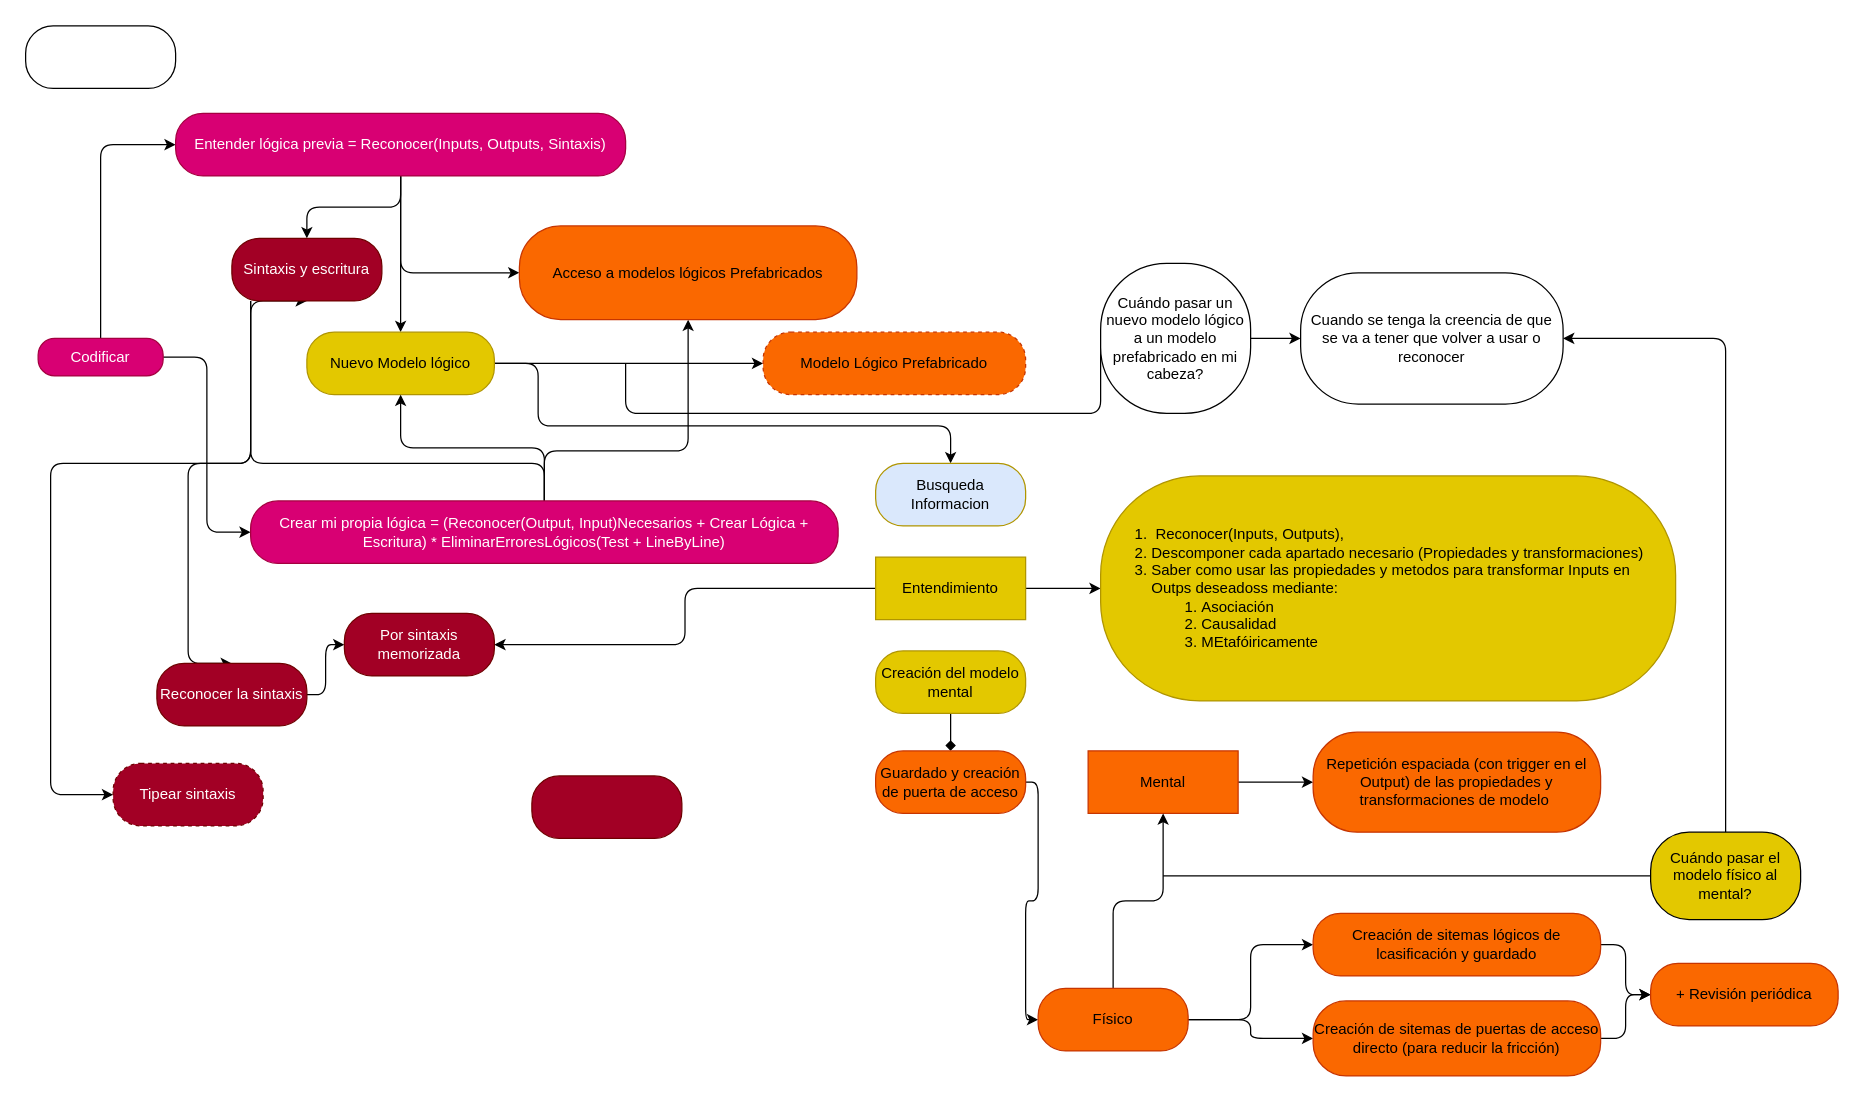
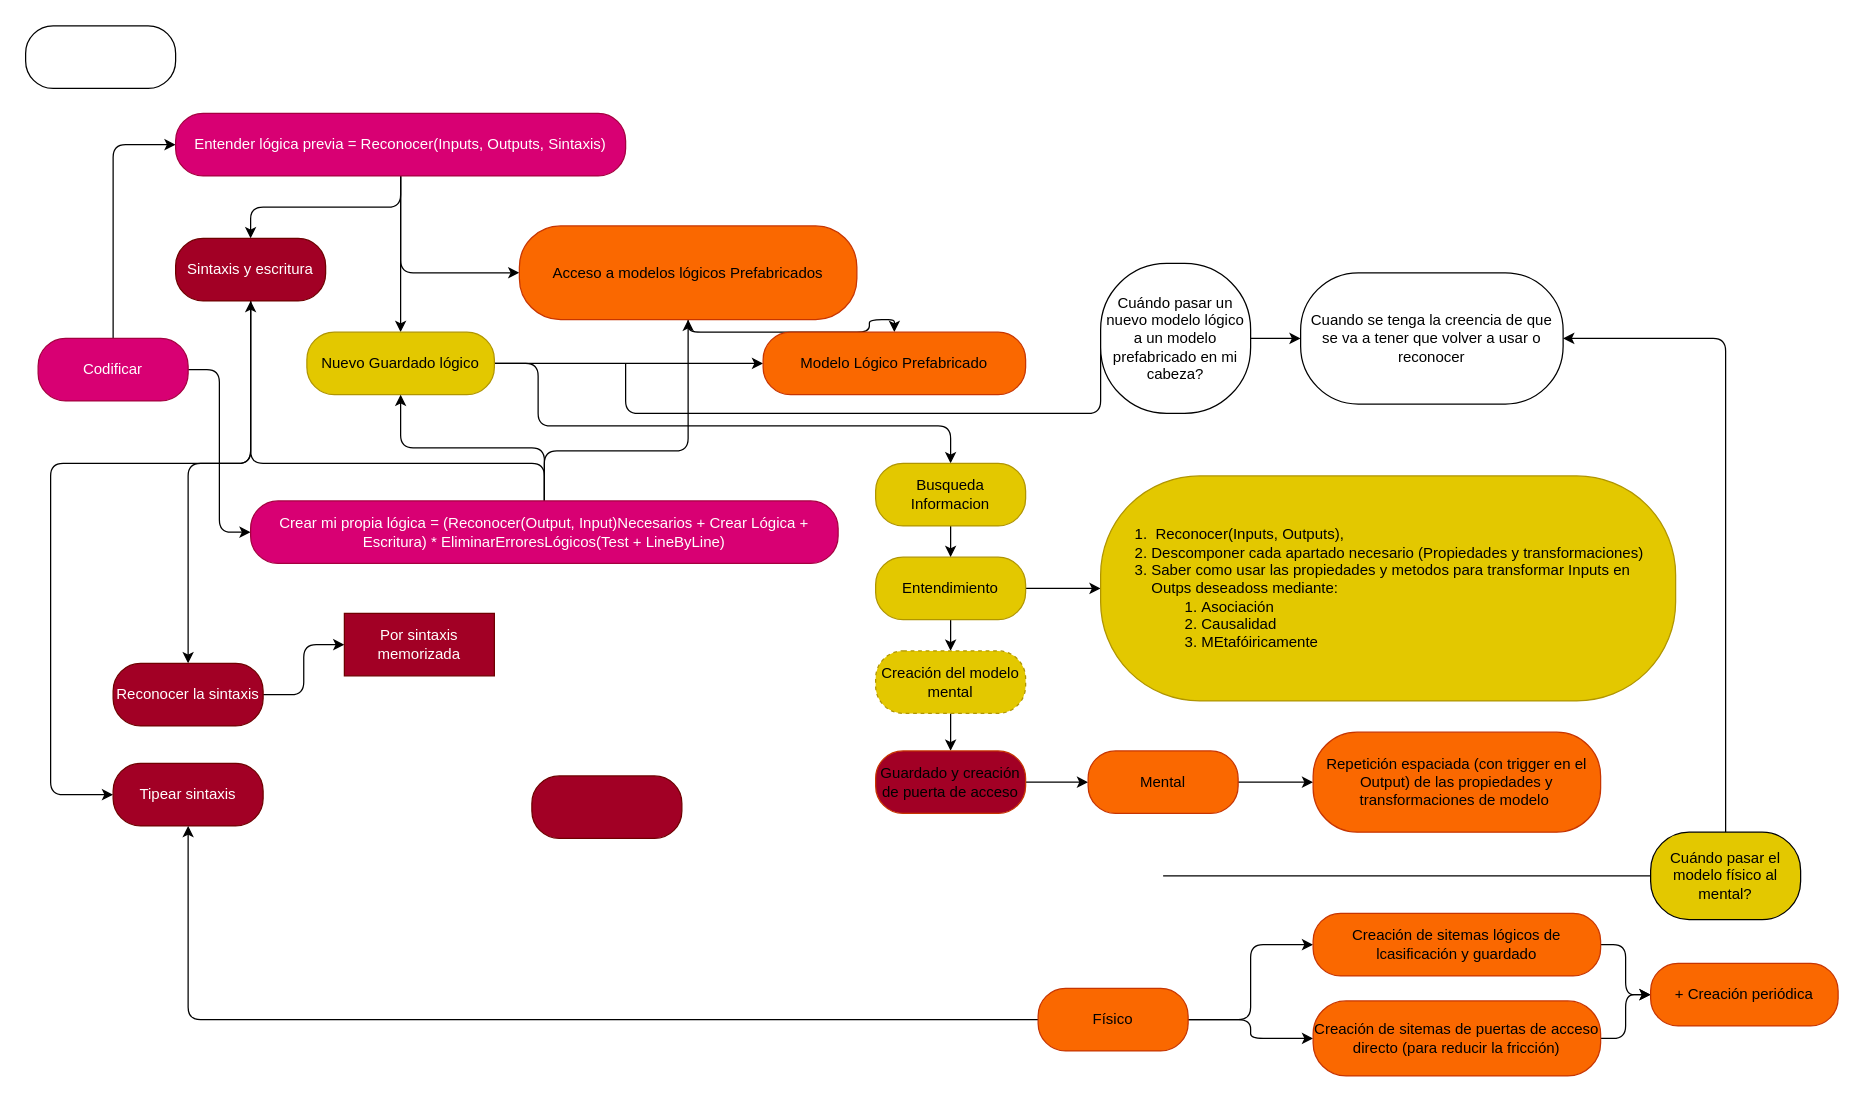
- <mxCell id="32" value="Sintaxis y escritura" style="rounded=1;whiteSpace=wrap;html=1;arcSize=44;fillColor=#a20025;strokeColor=#6F0000;fontColor=#ffffff;" parent="1" vertex="1"><mxGeometry x="185" y="190" width="120" height="50" as="geometry" /></mxCell>
+ <mxCell id="32" value="Sintaxis y escritura" style="rounded=1;whiteSpace=wrap;html=1;arcSize=44;fillColor=#a20025;strokeColor=#6F0000;fontColor=#ffffff;" parent="1" vertex="1"><mxGeometry x="140" y="190" width="120" height="50" as="geometry" /></mxCell>
+ <mxCell id="10" style="edgeStyle=orthogonalEdgeStyle;html=1;endArrow=classic;endFill=1;" parent="1" source="29" target="28" edge="1"><mxGeometry relative="1" as="geometry" /></mxCell>
- <mxCell id="4" value="Codificar" style="rounded=1;whiteSpace=wrap;html=1;arcSize=44;fillColor=#d80073;strokeColor=#A50040;fontColor=#ffffff;" parent="1" vertex="1"><mxGeometry x="30" y="270" width="100" height="30" as="geometry" /></mxCell>
+ <mxCell id="4" value="Codificar" style="rounded=1;whiteSpace=wrap;html=1;arcSize=44;fillColor=#d80073;strokeColor=#A50040;fontColor=#ffffff;" parent="1" vertex="1"><mxGeometry x="30" y="270" width="120" height="50" as="geometry" /></mxCell>
- <mxCell id="13" value="Nuevo Modelo lógico" style="rounded=1;whiteSpace=wrap;html=1;arcSize=44;fillColor=#e3c800;strokeColor=#B09500;fontColor=#000000;" parent="1" vertex="1"><mxGeometry x="245" y="265" width="150" height="50" as="geometry" /></mxCell>
+ <mxCell id="13" value="Nuevo Guardado lógico" style="rounded=1;whiteSpace=wrap;html=1;arcSize=44;fillColor=#e3c800;strokeColor=#B09500;fontColor=#000000;" parent="1" vertex="1"><mxGeometry x="245" y="265" width="150" height="50" as="geometry" /></mxCell>
- <mxCell id="28" value="Modelo Lógico Prefabricado" style="rounded=1;whiteSpace=wrap;html=1;arcSize=44;fillColor=#fa6800;strokeColor=#C73500;fontColor=#000000;dashed=1;" parent="1" vertex="1"><mxGeometry x="610" y="265" width="210" height="50" as="geometry" /></mxCell>
+ <mxCell id="28" value="Modelo Lógico Prefabricado" style="rounded=1;whiteSpace=wrap;html=1;arcSize=44;fillColor=#fa6800;strokeColor=#C73500;fontColor=#000000;" parent="1" vertex="1"><mxGeometry x="610" y="265" width="210" height="50" as="geometry" /></mxCell>
- <mxCell id="39" value="Busqueda Informacion" style="rounded=1;whiteSpace=wrap;html=1;arcSize=44;fillColor=#dae8fc;strokeColor=#B09500;fontColor=#000000;" parent="1" vertex="1"><mxGeometry x="700" y="370" width="120" height="50" as="geometry" /></mxCell>
+ <mxCell id="39" value="Busqueda Informacion" style="rounded=1;whiteSpace=wrap;html=1;arcSize=44;fillColor=#e3c800;strokeColor=#B09500;fontColor=#000000;" parent="1" vertex="1"><mxGeometry x="700" y="370" width="120" height="50" as="geometry" /></mxCell>
+ <mxCell id="38" value="" style="edgeStyle=orthogonalEdgeStyle;html=1;endArrow=classic;endFill=1;" parent="1" source="39" target="20" edge="1"><mxGeometry relative="1" as="geometry" /></mxCell>
- <mxCell id="20" value="Entendimiento" style="whiteSpace=wrap;html=1;arcSize=44;fillColor=#e3c800;strokeColor=#B09500;fontColor=#000000;rounded=0;" parent="1" vertex="1"><mxGeometry x="700" y="445" width="120" height="50" as="geometry" /></mxCell>
+ <mxCell id="20" value="Entendimiento" style="rounded=1;whiteSpace=wrap;html=1;arcSize=44;fillColor=#e3c800;strokeColor=#B09500;fontColor=#000000;" parent="1" vertex="1"><mxGeometry x="700" y="445" width="120" height="50" as="geometry" /></mxCell>
- <mxCell id="19" style="edgeStyle=orthogonalEdgeStyle;html=1;endArrow=classic;endFill=1;" parent="1" source="20" target="37" edge="1"><mxGeometry relative="1" as="geometry" /></mxCell>
+ <mxCell id="19" style="edgeStyle=orthogonalEdgeStyle;html=1;endArrow=classic;endFill=1;" parent="1" source="20" target="42" edge="1"><mxGeometry relative="1" as="geometry" /></mxCell>
- <mxCell id="37" value="Por sintaxis memorizada" style="rounded=1;whiteSpace=wrap;html=1;arcSize=44;fillColor=#a20025;strokeColor=#6F0000;fontColor=#ffffff;" parent="1" vertex="1"><mxGeometry x="275" y="490" width="120" height="50" as="geometry" /></mxCell>
+ <mxCell id="37" value="Por sintaxis memorizada" style="whiteSpace=wrap;html=1;arcSize=44;fillColor=#a20025;strokeColor=#6F0000;fontColor=#ffffff;rounded=0;" parent="1" vertex="1"><mxGeometry x="275" y="490" width="120" height="50" as="geometry" /></mxCell>
- <mxCell id="42" value="Creación del modelo mental" style="rounded=1;whiteSpace=wrap;html=1;arcSize=44;fillColor=#e3c800;strokeColor=#B09500;fontColor=#000000;" parent="1" vertex="1"><mxGeometry x="700" y="520" width="120" height="50" as="geometry" /></mxCell>
+ <mxCell id="42" value="Creación del modelo mental" style="rounded=1;whiteSpace=wrap;html=1;arcSize=44;fillColor=#e3c800;strokeColor=#B09500;fontColor=#000000;dashed=1;" parent="1" vertex="1"><mxGeometry x="700" y="520" width="120" height="50" as="geometry" /></mxCell>
- <mxCell id="34" value="Reconocer la sintaxis" style="rounded=1;whiteSpace=wrap;html=1;arcSize=44;fillColor=#a20025;strokeColor=#6F0000;fontColor=#ffffff;" parent="1" vertex="1"><mxGeometry x="125" y="530" width="120" height="50" as="geometry" /></mxCell>
+ <mxCell id="34" value="Reconocer la sintaxis" style="rounded=1;whiteSpace=wrap;html=1;arcSize=44;fillColor=#a20025;strokeColor=#6F0000;fontColor=#ffffff;" parent="1" vertex="1"><mxGeometry x="90" y="530" width="120" height="50" as="geometry" /></mxCell>
- <mxCell id="40" style="edgeStyle=orthogonalEdgeStyle;html=1;endArrow=diamond;endFill=1;" parent="1" source="42" target="44" edge="1"><mxGeometry relative="1" as="geometry" /></mxCell>
+ <mxCell id="40" style="edgeStyle=orthogonalEdgeStyle;html=1;endArrow=classic;endFill=1;" parent="1" source="42" target="44" edge="1"><mxGeometry relative="1" as="geometry" /></mxCell>
- <mxCell id="44" value="Guardado y creación de puerta de acceso" style="rounded=1;whiteSpace=wrap;html=1;arcSize=44;fillColor=#fa6800;strokeColor=#C73500;fontColor=#000000;" parent="1" vertex="1"><mxGeometry x="700" y="600" width="120" height="50" as="geometry" /></mxCell>
+ <mxCell id="44" value="Guardado y creación de puerta de acceso" style="rounded=1;whiteSpace=wrap;html=1;arcSize=44;fillColor=#a20025;strokeColor=#C73500;fontColor=#000000;" parent="1" vertex="1"><mxGeometry x="700" y="600" width="120" height="50" as="geometry" /></mxCell>
+ <mxCell id="41" value="" style="edgeStyle=orthogonalEdgeStyle;html=1;endArrow=classic;endFill=1;exitX=1;exitY=0.5;exitDx=0;exitDy=0;entryX=0;entryY=0.5;entryDx=0;entryDy=0;" parent="1" source="44" target="45" edge="1"><mxGeometry relative="1" as="geometry"><mxPoint x="870" y="625" as="targetPoint" /></mxGeometry></mxCell>
- <mxCell id="45" value="Mental" style="whiteSpace=wrap;html=1;arcSize=44;fillColor=#fa6800;strokeColor=#C73500;fontColor=#000000;rounded=0;" parent="1" vertex="1"><mxGeometry x="870" y="600" width="120" height="50" as="geometry" /></mxCell>
+ <mxCell id="45" value="Mental" style="rounded=1;whiteSpace=wrap;html=1;arcSize=44;fillColor=#fa6800;strokeColor=#C73500;fontColor=#000000;" parent="1" vertex="1"><mxGeometry x="870" y="600" width="120" height="50" as="geometry" /></mxCell>
- <mxCell id="36" value="Tipear sintaxis" style="rounded=1;whiteSpace=wrap;html=1;arcSize=44;fillColor=#a20025;strokeColor=#6F0000;fontColor=#ffffff;dashed=1;" parent="1" vertex="1"><mxGeometry x="90" y="610" width="120" height="50" as="geometry" /></mxCell>
+ <mxCell id="36" value="Tipear sintaxis" style="rounded=1;whiteSpace=wrap;html=1;arcSize=44;fillColor=#a20025;strokeColor=#6F0000;fontColor=#ffffff;" parent="1" vertex="1"><mxGeometry x="90" y="610" width="120" height="50" as="geometry" /></mxCell>
- <mxCell id="43" style="edgeStyle=orthogonalEdgeStyle;html=1;entryX=0;entryY=0.5;entryDx=0;entryDy=0;endArrow=classic;endFill=1;" parent="1" source="44" target="49" edge="1"><mxGeometry relative="1" as="geometry" /></mxCell>
- <mxCell id="46" value="" style="edgeStyle=orthogonalEdgeStyle;html=1;endArrow=classic;endFill=1;" parent="1" source="49" target="45" edge="1"><mxGeometry relative="1" as="geometry" /></mxCell>
+ <mxCell id="46" value="" style="edgeStyle=orthogonalEdgeStyle;html=1;endArrow=classic;endFill=1;" parent="1" source="49" target="36" edge="1"><mxGeometry relative="1" as="geometry" /></mxCell>
- <mxCell id="54" value="+ Revisión periódica" style="rounded=1;whiteSpace=wrap;html=1;arcSize=44;fillColor=#fa6800;strokeColor=#C73500;fontColor=#000000;" parent="1" vertex="1"><mxGeometry x="1320" y="770" width="150" height="50" as="geometry" /></mxCell>
+ <mxCell id="54" value="+ Creación periódica" style="rounded=1;whiteSpace=wrap;html=1;arcSize=44;fillColor=#fa6800;strokeColor=#C73500;fontColor=#000000;" parent="1" vertex="1"><mxGeometry x="1320" y="770" width="150" height="50" as="geometry" /></mxCell>
